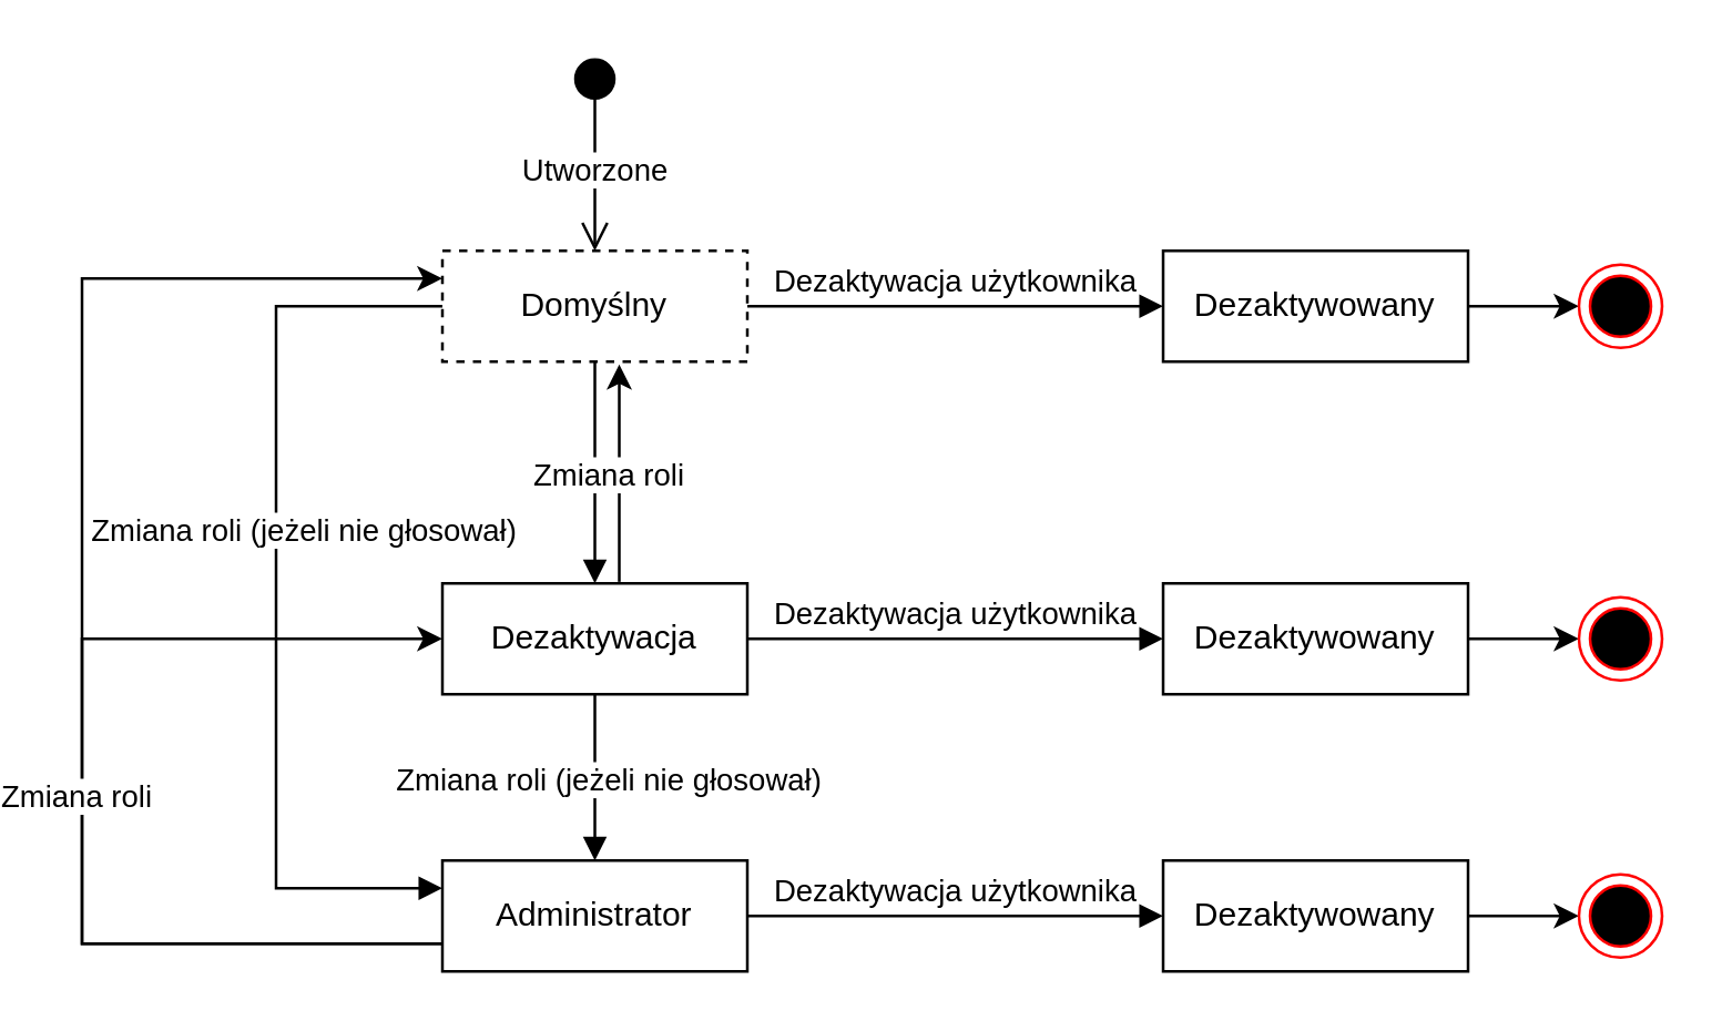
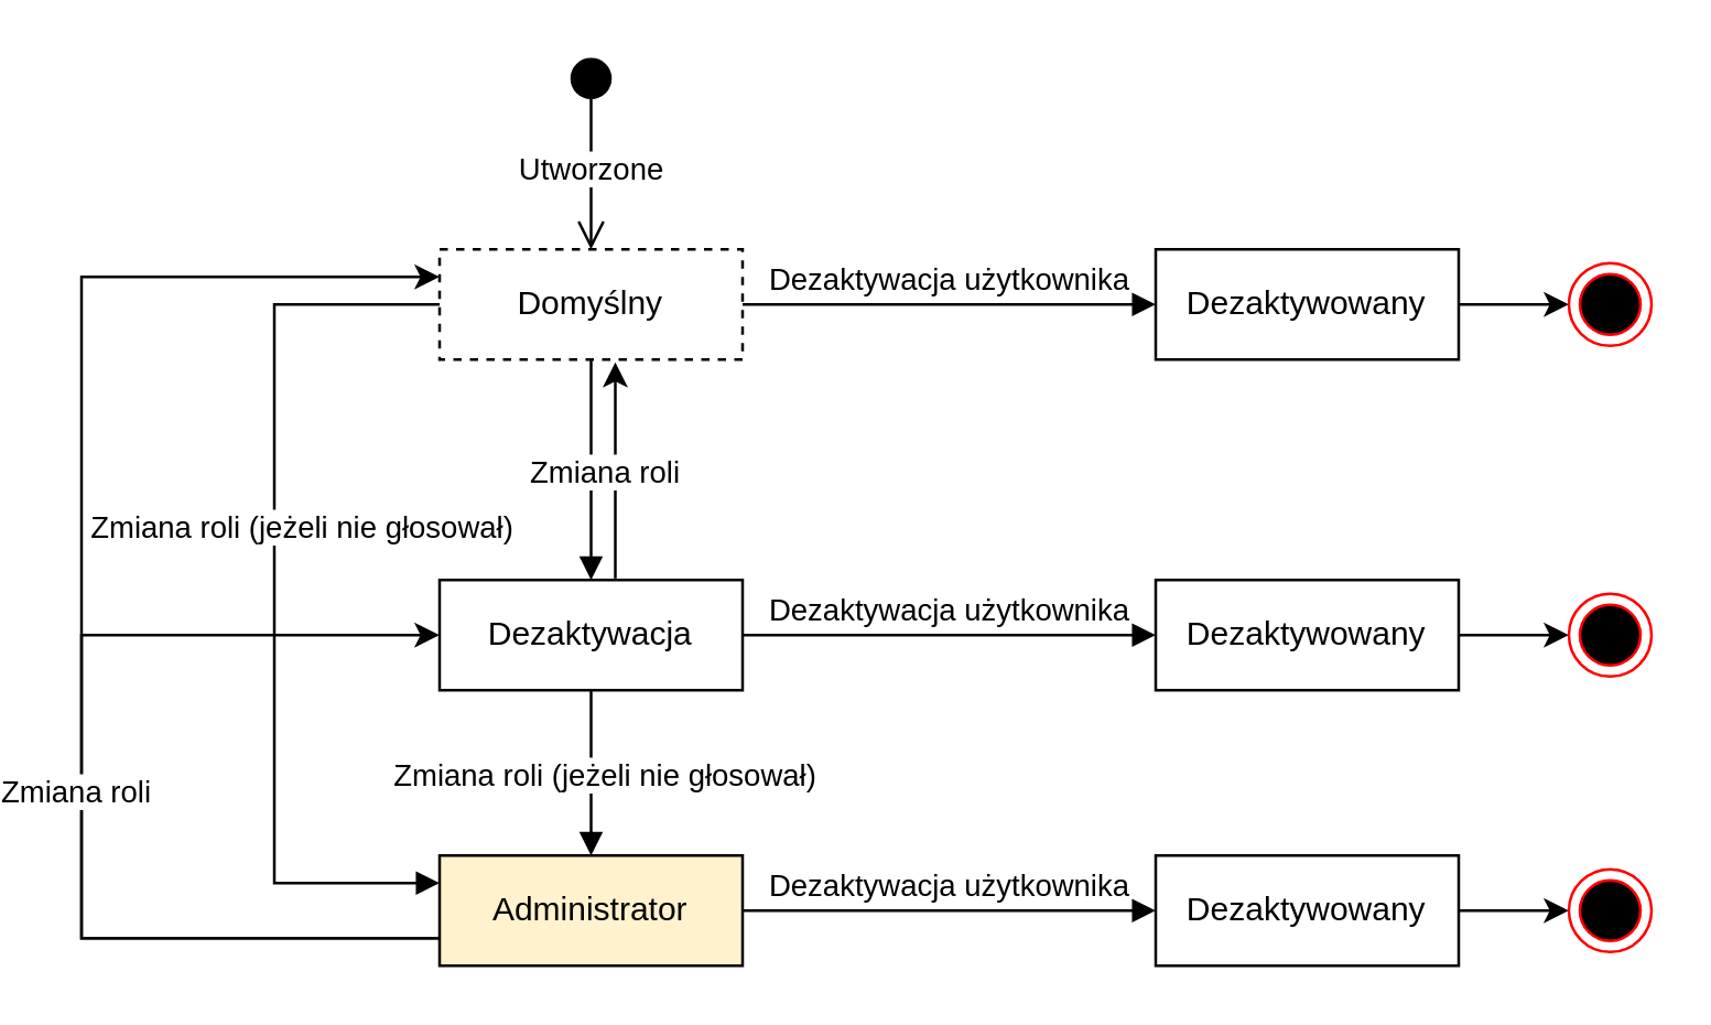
- <mxCell id="9" value="Administrator" style="html=1;whiteSpace=wrap;" vertex="1" parent="1"><mxGeometry x="150" y="310" width="110" height="40" as="geometry" /></mxCell>
+ <mxCell id="9" value="Administrator" style="html=1;whiteSpace=wrap;fillColor=#fff2cc;" vertex="1" parent="1"><mxGeometry x="150" y="310" width="110" height="40" as="geometry" /></mxCell>
